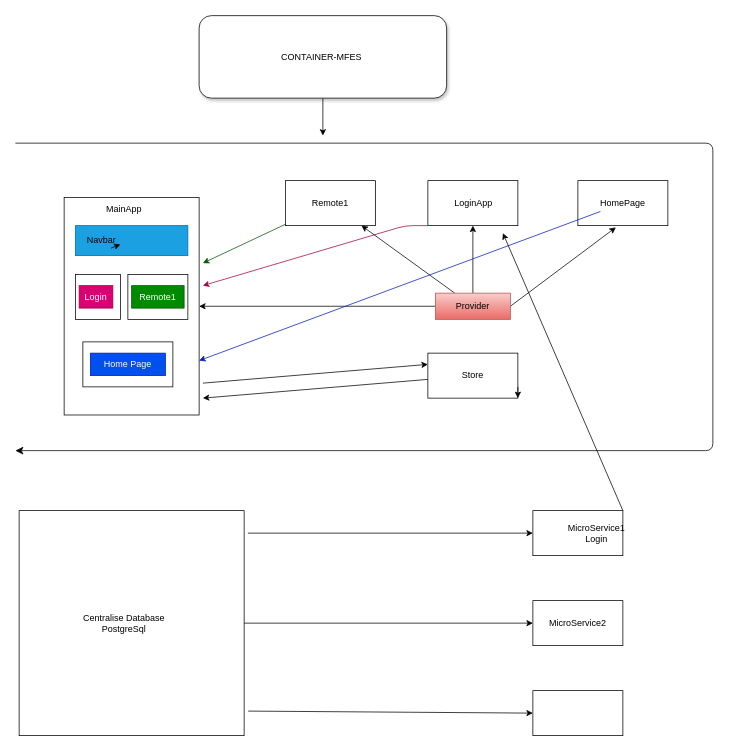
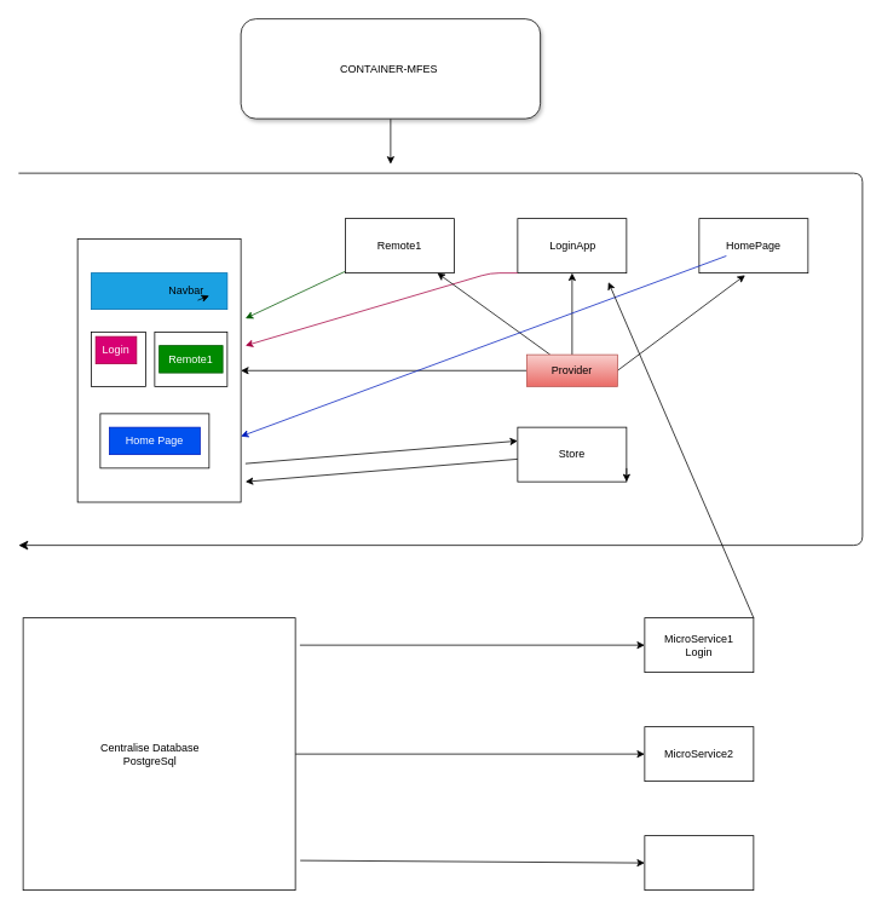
- <mxCell id="4" value="MainApp" style="text;strokeColor=none;align=center;fillColor=none;html=1;verticalAlign=middle;whiteSpace=wrap;rounded=0;" parent="1" vertex="1"><mxGeometry x="135" y="262.5" width="60" height="30" as="geometry" /></mxCell>
- <mxCell id="20" value="Navbar" style="text;strokeColor=none;align=center;fillColor=none;html=1;verticalAlign=middle;whiteSpace=wrap;rounded=0;" parent="1" vertex="1"><mxGeometry x="110" y="310" width="50" height="20" as="geometry" /></mxCell>
+ <mxCell id="20" value="Navbar" style="text;strokeColor=none;align=center;fillColor=none;html=1;verticalAlign=middle;whiteSpace=wrap;rounded=0;" parent="1" vertex="1"><mxGeometry x="180" y="310" width="50" height="20" as="geometry" /></mxCell>
- <mxCell id="24" value="Login" style="text;strokeColor=#A50040;align=center;fillColor=#d80073;html=1;verticalAlign=middle;whiteSpace=wrap;rounded=0;fontColor=#ffffff;" parent="1" vertex="1"><mxGeometry x="105" y="380" width="45" height="30" as="geometry" /></mxCell>
+ <mxCell id="24" value="Login" style="text;strokeColor=#A50040;align=center;fillColor=#d80073;html=1;verticalAlign=middle;whiteSpace=wrap;rounded=0;fontColor=#ffffff;" parent="1" vertex="1"><mxGeometry x="105" y="370" width="45" height="30" as="geometry" /></mxCell>
- <mxCell id="44" value="MicroService1 Login&lt;br&gt;" style="text;strokeColor=none;align=center;fillColor=none;html=1;verticalAlign=middle;whiteSpace=wrap;rounded=0;" parent="1" vertex="1"><mxGeometry x="765" y="695" width="60" height="30" as="geometry" /></mxCell>
+ <mxCell id="44" value="MicroService1 Login&lt;br&gt;" style="text;strokeColor=none;align=center;fillColor=none;html=1;verticalAlign=middle;whiteSpace=wrap;rounded=0;" parent="1" vertex="1"><mxGeometry x="740" y="695" width="60" height="30" as="geometry" /></mxCell>
